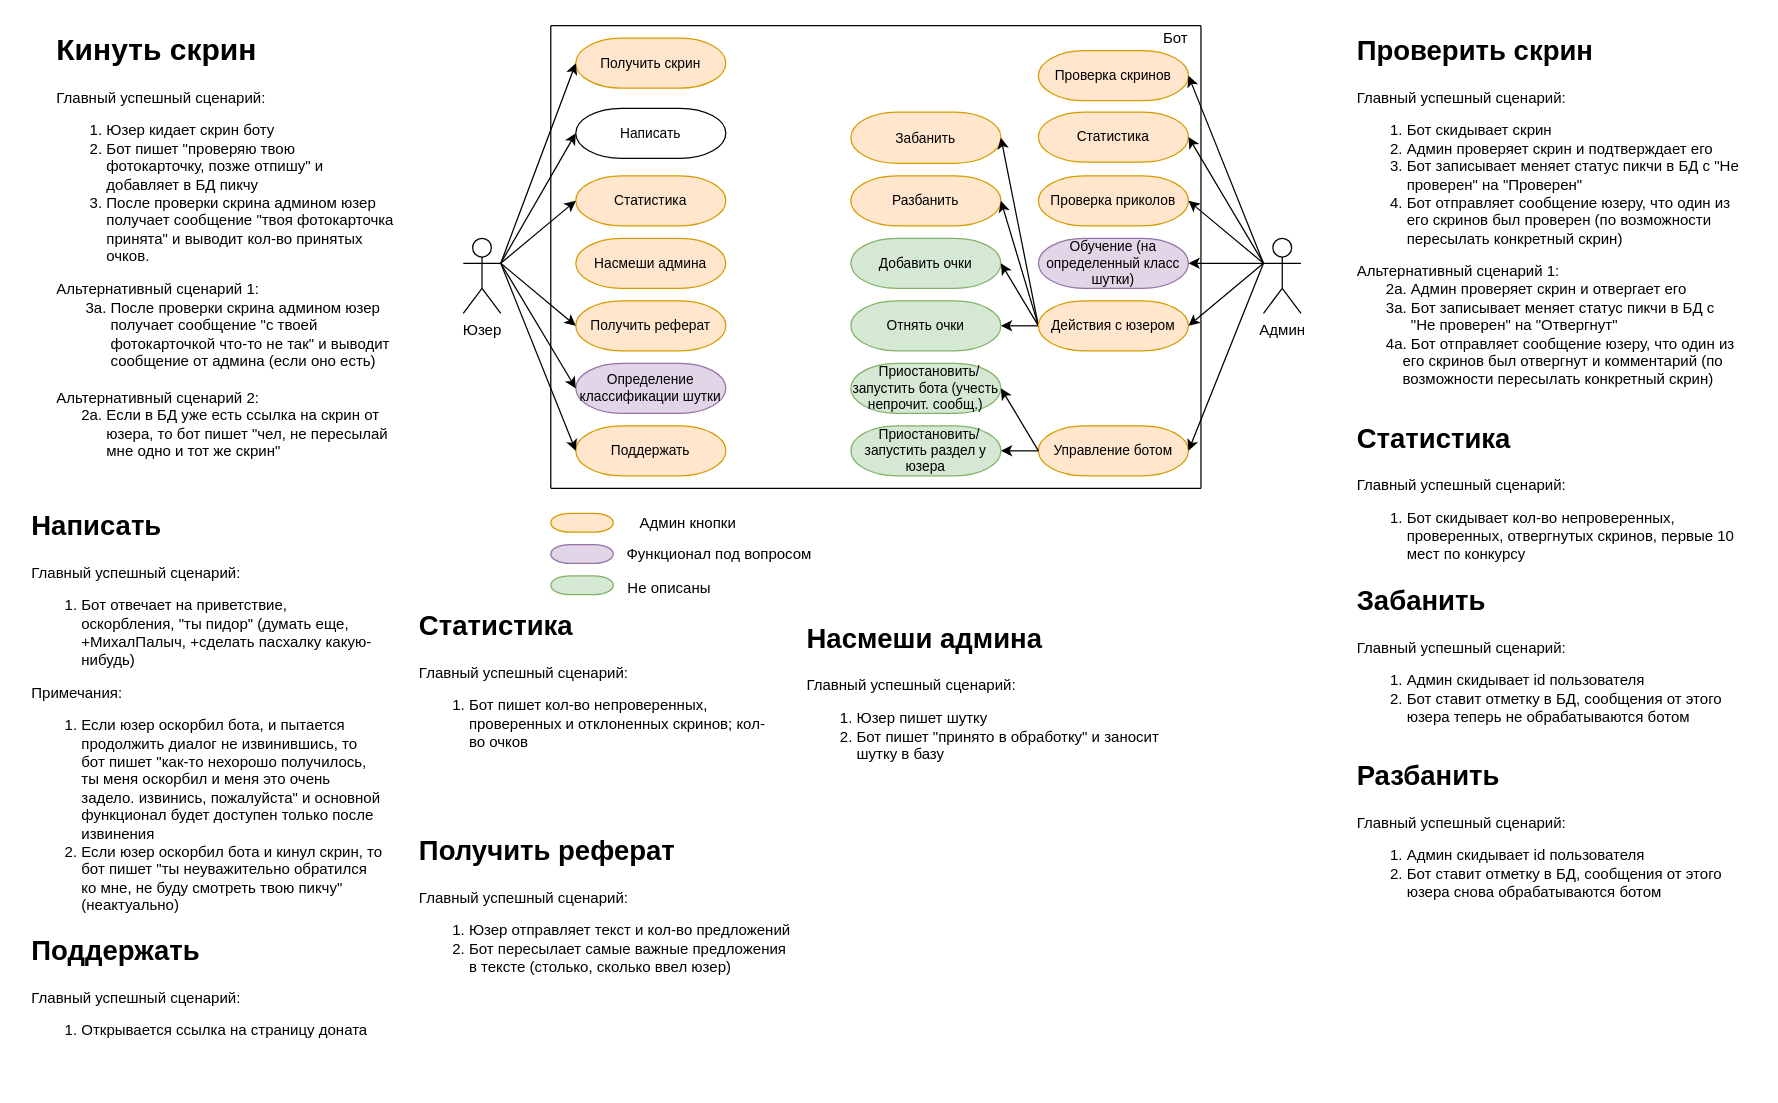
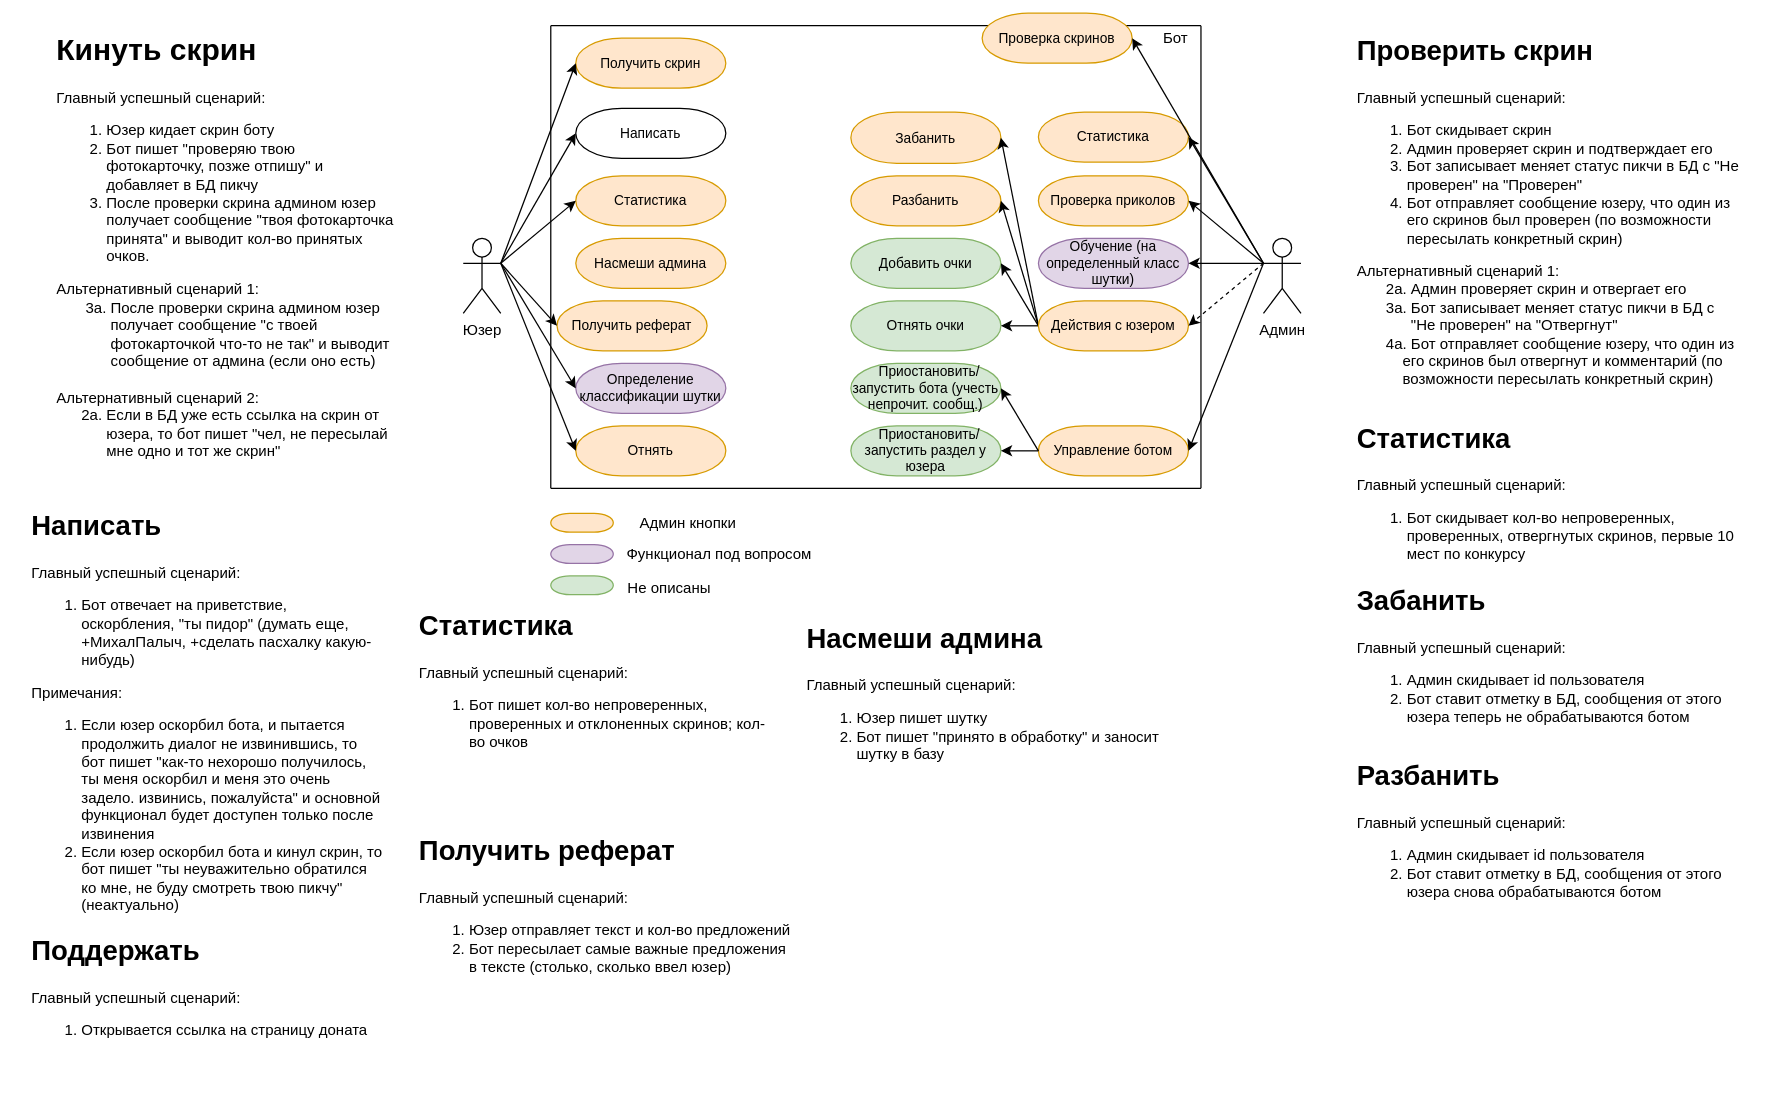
- <mxCell id="15" value="&lt;font style=&quot;font-size: 11px&quot;&gt;Проверка скринов&lt;/font&gt;" style="strokeWidth=1;html=1;shape=mxgraph.flowchart.terminator;whiteSpace=wrap;fontSize=11;fillColor=#ffe6cc;strokeColor=#d79b00;" parent="1" vertex="1"><mxGeometry x="830" y="40" width="120" height="40" as="geometry" /></mxCell>
+ <mxCell id="15" value="&lt;font style=&quot;font-size: 11px&quot;&gt;Проверка скринов&lt;/font&gt;" style="strokeWidth=1;html=1;shape=mxgraph.flowchart.terminator;whiteSpace=wrap;fontSize=11;fillColor=#ffe6cc;strokeColor=#d79b00;" parent="1" vertex="1"><mxGeometry x="785" y="10" width="120" height="40" as="geometry" /></mxCell>
- <mxCell id="54" value="" style="endArrow=classic;html=1;entryX=1;entryY=0.5;entryDx=0;entryDy=0;entryPerimeter=0;exitX=0;exitY=0.333;exitDx=0;exitDy=0;exitPerimeter=0;" parent="1" source="4" target="53" edge="1"><mxGeometry width="50" height="50" relative="1" as="geometry"><mxPoint x="830" y="190" as="sourcePoint" /><mxPoint x="750" y="315" as="targetPoint" /></mxGeometry></mxCell>
+ <mxCell id="54" value="" style="endArrow=classic;html=1;entryX=1;entryY=0.5;entryDx=0;entryDy=0;entryPerimeter=0;exitX=0;exitY=0.333;exitDx=0;exitDy=0;exitPerimeter=0;dashed=1;" parent="1" source="4" target="53" edge="1"><mxGeometry width="50" height="50" relative="1" as="geometry"><mxPoint x="830" y="190" as="sourcePoint" /><mxPoint x="750" y="315" as="targetPoint" /></mxGeometry></mxCell>
- <mxCell id="28" value="Получить реферат" style="strokeWidth=1;html=1;shape=mxgraph.flowchart.terminator;whiteSpace=wrap;fontSize=11;fillColor=#ffe6cc;strokeColor=#d79b00;" parent="1" vertex="1"><mxGeometry x="460" y="240" width="120" height="40" as="geometry" /></mxCell>
+ <mxCell id="28" value="Получить реферат" style="strokeWidth=1;html=1;shape=mxgraph.flowchart.terminator;whiteSpace=wrap;fontSize=11;fillColor=#ffe6cc;strokeColor=#d79b00;" parent="1" vertex="1"><mxGeometry x="445" y="240" width="120" height="40" as="geometry" /></mxCell>
- <mxCell id="17" value="Поддержать" style="strokeWidth=1;html=1;shape=mxgraph.flowchart.terminator;whiteSpace=wrap;fontSize=11;fillColor=#ffe6cc;strokeColor=#d79b00;" parent="1" vertex="1"><mxGeometry x="460" y="340" width="120" height="40" as="geometry" /></mxCell>
+ <mxCell id="17" value="Отнять" style="strokeWidth=1;html=1;shape=mxgraph.flowchart.terminator;whiteSpace=wrap;fontSize=11;fillColor=#ffe6cc;strokeColor=#d79b00;" parent="1" vertex="1"><mxGeometry x="460" y="340" width="120" height="40" as="geometry" /></mxCell>
